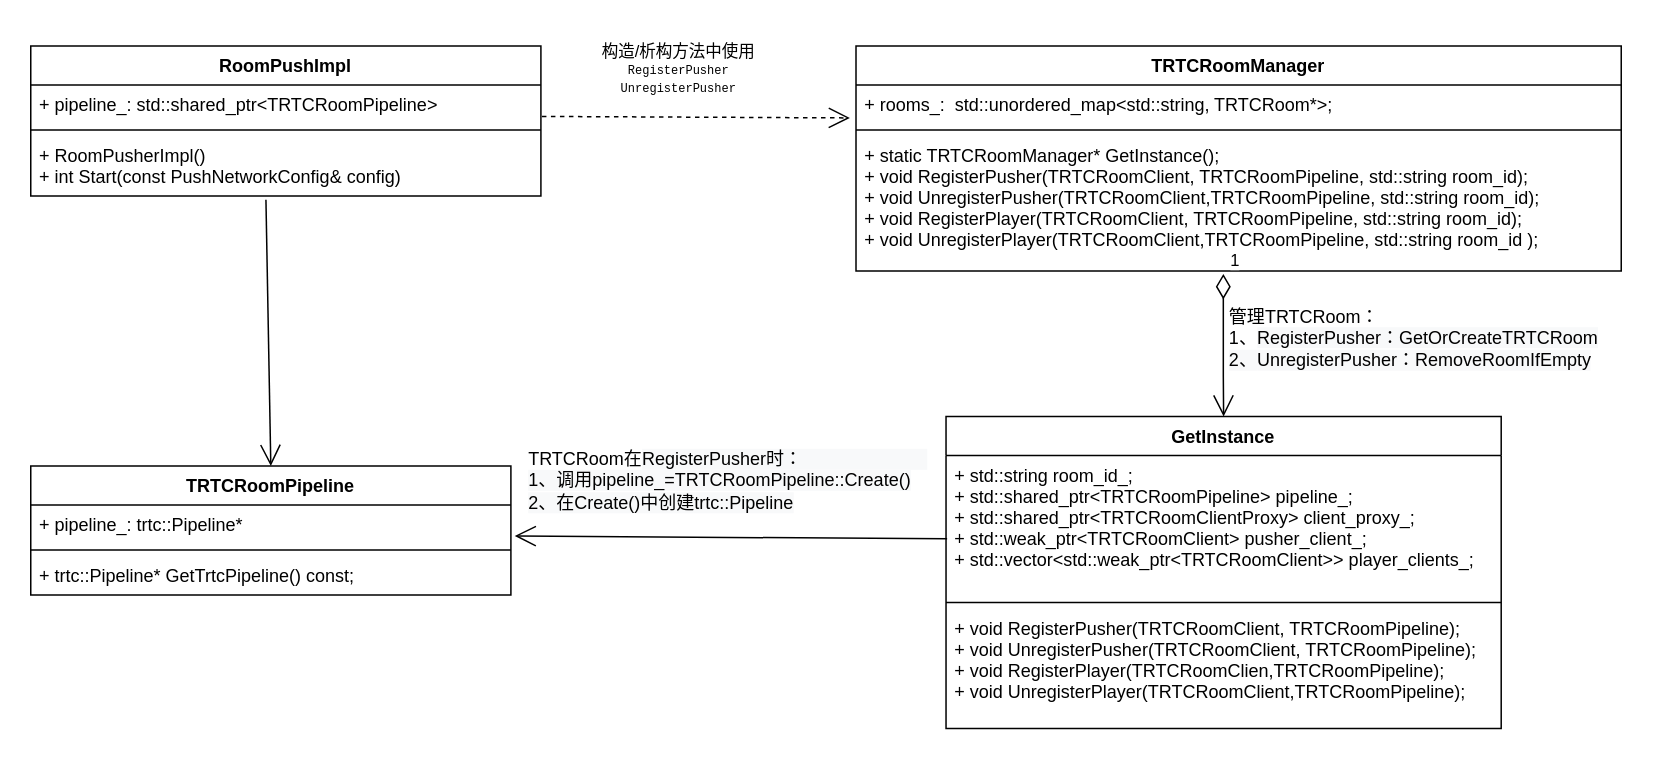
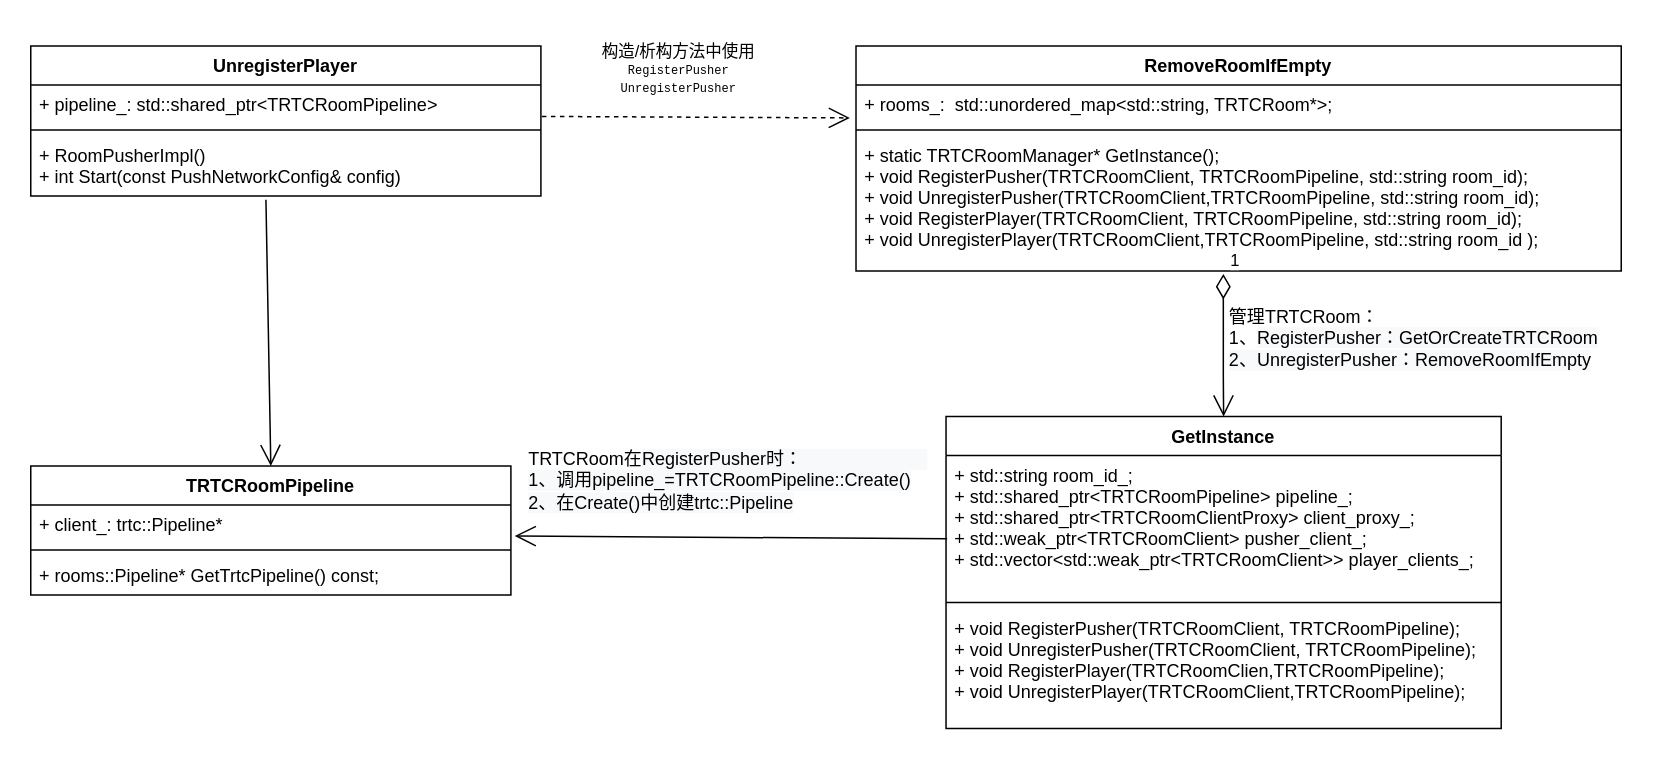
- <mxCell id="2" value="RoomPushImpl" style="swimlane;fontStyle=1;align=center;verticalAlign=top;childLayout=stackLayout;horizontal=1;startSize=26;horizontalStack=0;resizeParent=1;resizeParentMax=0;resizeLast=0;collapsible=1;marginBottom=0;" vertex="1" parent="1"><mxGeometry x="20" y="30" width="340" height="100" as="geometry" /></mxCell>
+ <mxCell id="2" value="UnregisterPlayer" style="swimlane;fontStyle=1;align=center;verticalAlign=top;childLayout=stackLayout;horizontal=1;startSize=26;horizontalStack=0;resizeParent=1;resizeParentMax=0;resizeLast=0;collapsible=1;marginBottom=0;" vertex="1" parent="1"><mxGeometry x="20" y="30" width="340" height="100" as="geometry" /></mxCell>
- <mxCell id="10" value="TRTCRoomManager" style="swimlane;fontStyle=1;align=center;verticalAlign=top;childLayout=stackLayout;horizontal=1;startSize=26;horizontalStack=0;resizeParent=1;resizeParentMax=0;resizeLast=0;collapsible=1;marginBottom=0;" vertex="1" parent="1"><mxGeometry x="570" y="30" width="510" height="150" as="geometry" /></mxCell>
+ <mxCell id="10" value="RemoveRoomIfEmpty" style="swimlane;fontStyle=1;align=center;verticalAlign=top;childLayout=stackLayout;horizontal=1;startSize=26;horizontalStack=0;resizeParent=1;resizeParentMax=0;resizeLast=0;collapsible=1;marginBottom=0;" vertex="1" parent="1"><mxGeometry x="570" y="30" width="510" height="150" as="geometry" /></mxCell>
- <mxCell id="7" value="+ pipeline_: trtc::Pipeline*" style="text;strokeColor=none;fillColor=none;align=left;verticalAlign=top;spacingLeft=4;spacingRight=4;overflow=hidden;rotatable=0;points=[[0,0.5],[1,0.5]];portConstraint=eastwest;" vertex="1" parent="6"><mxGeometry y="26" width="320" height="26" as="geometry" /></mxCell>
+ <mxCell id="7" value="+ client_: trtc::Pipeline*" style="text;strokeColor=none;fillColor=none;align=left;verticalAlign=top;spacingLeft=4;spacingRight=4;overflow=hidden;rotatable=0;points=[[0,0.5],[1,0.5]];portConstraint=eastwest;" vertex="1" parent="6"><mxGeometry y="26" width="320" height="26" as="geometry" /></mxCell>
- <mxCell id="9" value="+ trtc::Pipeline* GetTrtcPipeline() const;" style="text;strokeColor=none;fillColor=none;align=left;verticalAlign=top;spacingLeft=4;spacingRight=4;overflow=hidden;rotatable=0;points=[[0,0.5],[1,0.5]];portConstraint=eastwest;" vertex="1" parent="6"><mxGeometry y="60" width="320" height="26" as="geometry" /></mxCell>
+ <mxCell id="9" value="+ rooms::Pipeline* GetTrtcPipeline() const;" style="text;strokeColor=none;fillColor=none;align=left;verticalAlign=top;spacingLeft=4;spacingRight=4;overflow=hidden;rotatable=0;points=[[0,0.5],[1,0.5]];portConstraint=eastwest;" vertex="1" parent="6"><mxGeometry y="60" width="320" height="26" as="geometry" /></mxCell>
